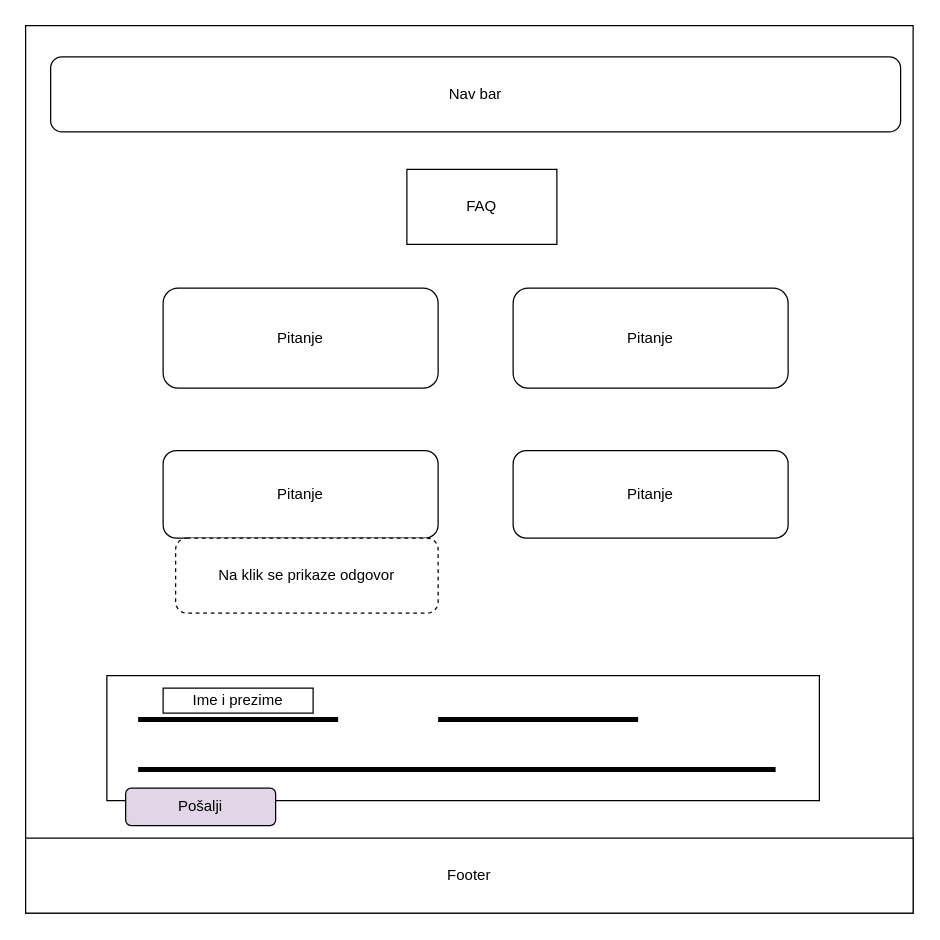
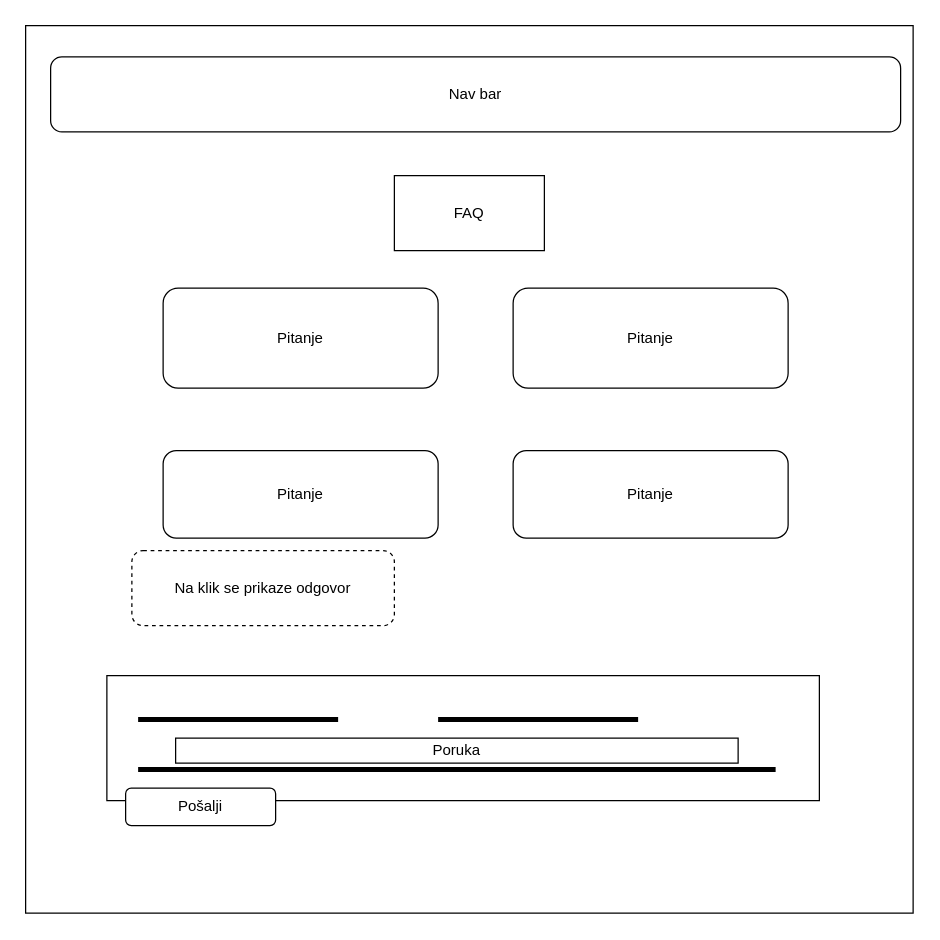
- <mxCell id="5" value="FAQ" style="rounded=0;whiteSpace=wrap;html=1;" vertex="1" parent="1"><mxGeometry x="325" y="135" width="120" height="60" as="geometry" /></mxCell>
+ <mxCell id="5" value="FAQ" style="rounded=0;whiteSpace=wrap;html=1;" vertex="1" parent="1"><mxGeometry x="315" y="140" width="120" height="60" as="geometry" /></mxCell>
- <mxCell id="10" value="Na klik se prikaze odgovor" style="rounded=1;whiteSpace=wrap;html=1;dashed=1;" vertex="1" parent="1"><mxGeometry x="140" y="430" width="210" height="60" as="geometry" /></mxCell>
+ <mxCell id="10" value="Na klik se prikaze odgovor" style="rounded=1;whiteSpace=wrap;html=1;dashed=1;" vertex="1" parent="1"><mxGeometry x="105" y="440" width="210" height="60" as="geometry" /></mxCell>
- <mxCell id="16" value="Ime i prezime" style="rounded=0;whiteSpace=wrap;html=1;" vertex="1" parent="1"><mxGeometry x="130" y="550" width="120" height="20" as="geometry" /></mxCell>
+ <mxCell id="17" value="Poruka" style="rounded=0;whiteSpace=wrap;html=1;" vertex="1" parent="1"><mxGeometry x="140" y="590" width="450" height="20" as="geometry" /></mxCell>
- <mxCell id="15" value="Pošalji" style="rounded=1;whiteSpace=wrap;html=1;fillColor=#e1d5e7;" vertex="1" parent="1"><mxGeometry x="100" y="630" width="120" height="30" as="geometry" /></mxCell>
+ <mxCell id="15" value="Pošalji" style="rounded=1;whiteSpace=wrap;html=1;" vertex="1" parent="1"><mxGeometry x="100" y="630" width="120" height="30" as="geometry" /></mxCell>
- <mxCell id="4" value="Footer" style="rounded=0;whiteSpace=wrap;html=1;" vertex="1" parent="1"><mxGeometry x="20" y="670" width="710" height="60" as="geometry" /></mxCell>
